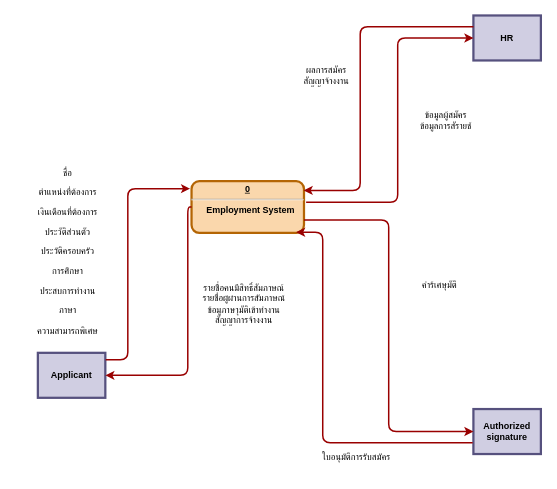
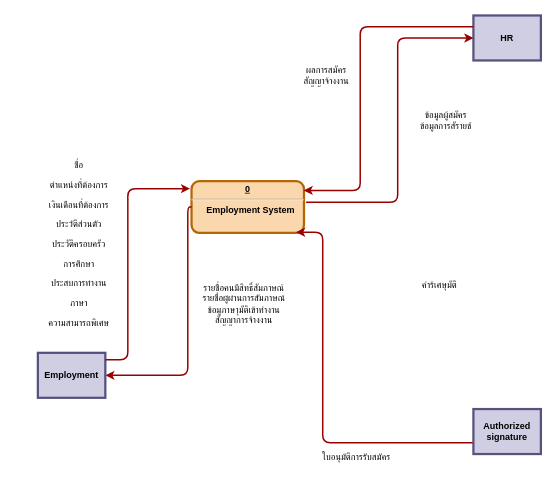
- <mxCell id="10" value="&lt;p style=&quot;&quot;&gt;ชื่อ&lt;/p&gt;&lt;p style=&quot;&quot;&gt;ตำแหน่งที่ต้องการ&lt;/p&gt;&lt;p style=&quot;&quot;&gt;เงินเดือนที่ต้องการ&lt;/p&gt;&lt;p style=&quot;&quot;&gt;ประวัติส่วนตัว&lt;/p&gt;&lt;p style=&quot;&quot;&gt;ประวัติครอบครัว&lt;/p&gt;&lt;p style=&quot;&quot;&gt;การศึกษา&lt;/p&gt;&lt;p style=&quot;&quot;&gt;ประสบการทำงาน&lt;/p&gt;&lt;p style=&quot;&quot;&gt;ภาษา&lt;/p&gt;&lt;p style=&quot;&quot;&gt;ความสามารถพิเศษ&lt;/p&gt;" style="text;html=1;strokeColor=none;fillColor=none;align=center;verticalAlign=middle;whiteSpace=wrap;rounded=0;" parent="1" vertex="1"><mxGeometry x="5" y="220" width="170" height="230" as="geometry" /></mxCell>
+ <mxCell id="10" value="&lt;p style=&quot;&quot;&gt;ชื่อ&lt;/p&gt;&lt;p style=&quot;&quot;&gt;ตำแหน่งที่ต้องการ&lt;/p&gt;&lt;p style=&quot;&quot;&gt;เงินเดือนที่ต้องการ&lt;/p&gt;&lt;p style=&quot;&quot;&gt;ประวัติส่วนตัว&lt;/p&gt;&lt;p style=&quot;&quot;&gt;ประวัติครอบครัว&lt;/p&gt;&lt;p style=&quot;&quot;&gt;การศึกษา&lt;/p&gt;&lt;p style=&quot;&quot;&gt;ประสบการทำงาน&lt;/p&gt;&lt;p style=&quot;&quot;&gt;ภาษา&lt;/p&gt;&lt;p style=&quot;&quot;&gt;ความสามารถพิเศษ&lt;/p&gt;" style="text;html=1;strokeColor=none;fillColor=none;align=center;verticalAlign=middle;whiteSpace=wrap;rounded=0;" parent="1" vertex="1"><mxGeometry x="20" y="210" width="170" height="230" as="geometry" /></mxCell>
- <mxCell id="8" value="" style="edgeStyle=elbowEdgeStyle;elbow=horizontal;strokeColor=#990000;strokeWidth=2;exitX=1;exitY=0.75;exitDx=0;exitDy=0;entryX=0;entryY=0.5;entryDx=0;entryDy=0;" parent="1" source="2" target="7" edge="1"><mxGeometry width="100" height="100" relative="1" as="geometry"><mxPoint x="300" y="285.5" as="sourcePoint" /><mxPoint x="140" y="500" as="targetPoint" /></mxGeometry></mxCell>
- <mxCell id="5" value="Applicant" style="whiteSpace=wrap;align=center;verticalAlign=middle;fontStyle=1;strokeWidth=3;fillColor=#d0cee2;strokeColor=#56517e;" parent="1" vertex="1"><mxGeometry x="50" y="470" width="90" height="60" as="geometry" /></mxCell>
+ <mxCell id="5" value="Employment" style="whiteSpace=wrap;align=center;verticalAlign=middle;fontStyle=1;strokeWidth=3;fillColor=#d0cee2;strokeColor=#56517e;" parent="1" vertex="1"><mxGeometry x="50" y="470" width="90" height="60" as="geometry" /></mxCell>
